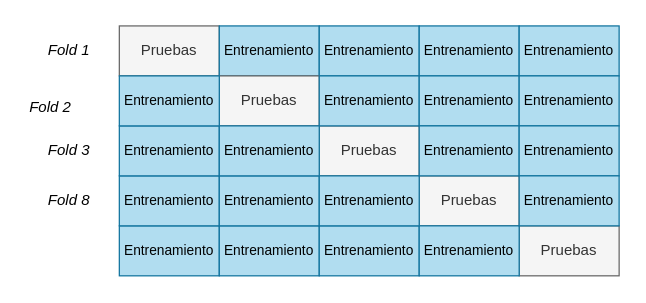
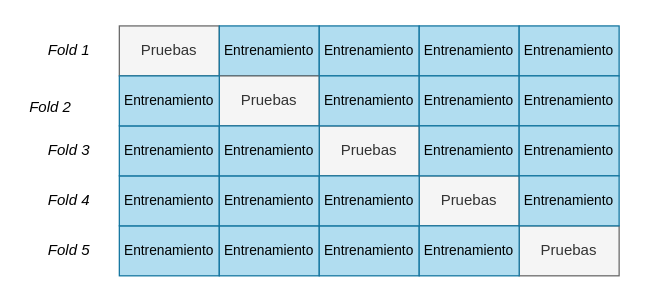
- <mxCell id="10" value="&lt;i&gt;Fold 8&lt;br&gt;&lt;/i&gt;" style="text;html=1;strokeColor=none;fillColor=none;align=center;verticalAlign=middle;whiteSpace=wrap;rounded=0;" vertex="1" parent="1"><mxGeometry x="35" y="150" width="40" height="20" as="geometry" /></mxCell>
+ <mxCell id="10" value="&lt;i&gt;Fold 4&lt;br&gt;&lt;/i&gt;" style="text;html=1;strokeColor=none;fillColor=none;align=center;verticalAlign=middle;whiteSpace=wrap;rounded=0;" vertex="1" parent="1"><mxGeometry x="35" y="150" width="40" height="20" as="geometry" /></mxCell>
+ <mxCell id="11" value="&lt;i&gt;Fold 5&lt;br&gt;&lt;/i&gt;" style="text;html=1;strokeColor=none;fillColor=none;align=center;verticalAlign=middle;whiteSpace=wrap;rounded=0;" vertex="1" parent="1"><mxGeometry x="35" y="190" width="40" height="20" as="geometry" /></mxCell>
